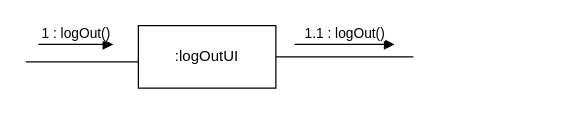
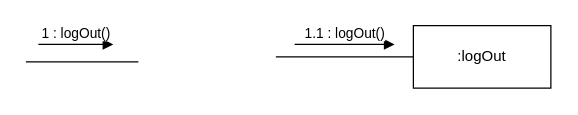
- <mxCell id="2" value=":logOutUI" style="html=1;whiteSpace=wrap;" parent="1" vertex="1"><mxGeometry x="110" y="20" width="110" height="50" as="geometry" /></mxCell>
+ <mxCell id="3" value=":logOut" style="html=1;whiteSpace=wrap;" parent="1" vertex="1"><mxGeometry x="330" y="20" width="110" height="50" as="geometry" /></mxCell>
